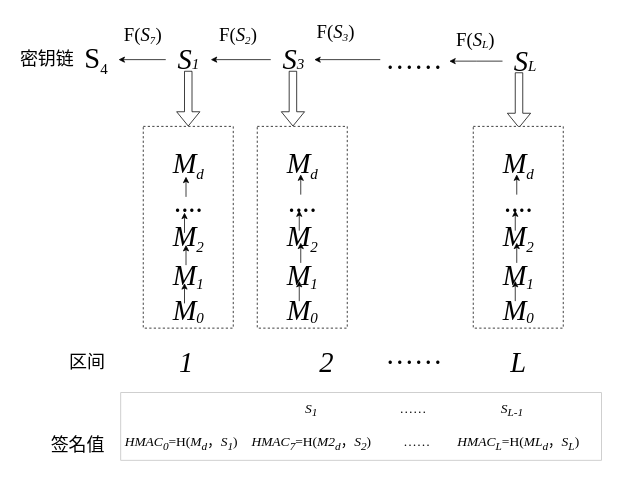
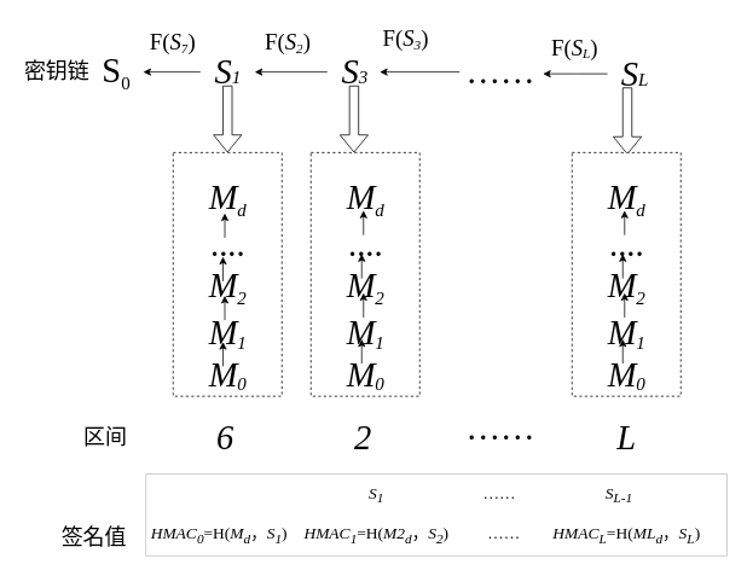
- <mxCell id="6" value="&lt;font&gt;&lt;span style=&quot;font-size: 38px;&quot;&gt;S&lt;sub style=&quot;font-size: 20px;&quot;&gt;4&lt;/sub&gt;&lt;/span&gt;&lt;/font&gt;" style="text;html=1;strokeColor=none;fillColor=none;align=center;verticalAlign=middle;whiteSpace=wrap;rounded=0;fontSize=20;fontFamily=Times New Roman;fontColor=#000000;" parent="1" vertex="1"><mxGeometry x="97.5" y="64" width="60" height="30" as="geometry" /></mxCell>
+ <mxCell id="6" value="&lt;font&gt;&lt;span style=&quot;font-size: 38px;&quot;&gt;S&lt;sub style=&quot;font-size: 20px;&quot;&gt;0&lt;/sub&gt;&lt;/span&gt;&lt;/font&gt;" style="text;html=1;strokeColor=none;fillColor=none;align=center;verticalAlign=middle;whiteSpace=wrap;rounded=0;fontSize=20;fontFamily=Times New Roman;fontColor=#000000;" parent="1" vertex="1"><mxGeometry x="97.5" y="64" width="60" height="30" as="geometry" /></mxCell>
- <mxCell id="23" value="&lt;font&gt;&lt;span style=&quot;font-size: 38px;&quot;&gt;&lt;i&gt;1&lt;/i&gt;&lt;/span&gt;&lt;/font&gt;" style="text;html=1;strokeColor=none;fillColor=none;align=center;verticalAlign=middle;whiteSpace=wrap;rounded=0;fontSize=20;fontFamily=Times New Roman;fontColor=#000000;" parent="1" vertex="1"><mxGeometry x="217.5" y="468" width="60" height="30" as="geometry" /></mxCell>
+ <mxCell id="23" value="&lt;font&gt;&lt;span style=&quot;font-size: 38px;&quot;&gt;&lt;i&gt;6&lt;/i&gt;&lt;/span&gt;&lt;/font&gt;" style="text;html=1;strokeColor=none;fillColor=none;align=center;verticalAlign=middle;whiteSpace=wrap;rounded=0;fontSize=20;fontFamily=Times New Roman;fontColor=#000000;" parent="1" vertex="1"><mxGeometry x="217.5" y="468" width="60" height="30" as="geometry" /></mxCell>
- <mxCell id="24" value="&lt;font&gt;&lt;span style=&quot;font-size: 38px;&quot;&gt;&lt;i&gt;2&lt;/i&gt;&lt;/span&gt;&lt;/font&gt;" style="text;html=1;strokeColor=none;fillColor=none;align=center;verticalAlign=middle;whiteSpace=wrap;rounded=0;fontSize=20;fontFamily=Times New Roman;fontColor=#000000;" parent="1" vertex="1"><mxGeometry x="404.5" y="468" width="60" height="30" as="geometry" /></mxCell>
+ <mxCell id="24" value="&lt;font&gt;&lt;span style=&quot;font-size: 38px;&quot;&gt;&lt;i&gt;2&lt;/i&gt;&lt;/span&gt;&lt;/font&gt;" style="text;html=1;strokeColor=none;fillColor=none;align=center;verticalAlign=middle;whiteSpace=wrap;rounded=0;fontSize=20;fontFamily=Times New Roman;fontColor=#000000;" parent="1" vertex="1"><mxGeometry x="369.5" y="468" width="60" height="30" as="geometry" /></mxCell>
- <mxCell id="34" value="&lt;font style=&quot;font-size: 18px;&quot;&gt;&lt;i&gt;HMAC&lt;sub&gt;7&lt;/sub&gt;&lt;/i&gt;=H(&lt;i&gt;M2&lt;sub&gt;d&lt;/sub&gt;&lt;/i&gt;，&lt;i&gt;S&lt;sub&gt;2&lt;/sub&gt;&lt;/i&gt;)&lt;/font&gt;" style="connectable=0;recursiveResize=0;strokeColor=none;fillColor=none;align=center;whiteSpace=wrap;html=1;fontFamily=Times New Roman;" parent="32" vertex="1"><mxGeometry x="161" width="186" height="45" as="geometry"><mxRectangle width="186" height="45" as="alternateBounds" /></mxGeometry></mxCell>
+ <mxCell id="34" value="&lt;font style=&quot;font-size: 18px;&quot;&gt;&lt;i&gt;HMAC&lt;sub&gt;1&lt;/sub&gt;&lt;/i&gt;=H(&lt;i&gt;M2&lt;sub&gt;d&lt;/sub&gt;&lt;/i&gt;，&lt;i&gt;S&lt;sub&gt;2&lt;/sub&gt;&lt;/i&gt;)&lt;/font&gt;" style="connectable=0;recursiveResize=0;strokeColor=none;fillColor=none;align=center;whiteSpace=wrap;html=1;fontFamily=Times New Roman;" parent="32" vertex="1"><mxGeometry x="161" width="186" height="45" as="geometry"><mxRectangle width="186" height="45" as="alternateBounds" /></mxGeometry></mxCell>
